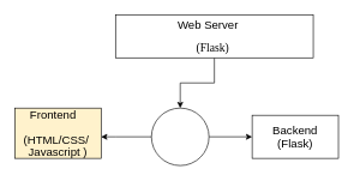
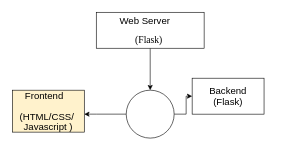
- <mxCell id="3" value="&lt;p class=&quot;MsoNormal&quot;&gt;&lt;span style=&quot;font-size:12.0pt;line-height:107%;font-family:&lt;br/&gt;&amp;quot;Times New Roman&amp;quot;,serif&quot;&gt;&amp;nbsp; Web Server&amp;nbsp;&amp;nbsp;&amp;nbsp;&amp;nbsp; &lt;/span&gt;&lt;span style=&quot;font-family: &amp;quot;Times New Roman&amp;quot;, serif; font-size: 12pt; background-color: initial;&quot;&gt;&amp;nbsp;&lt;/span&gt;&lt;/p&gt;&lt;p class=&quot;MsoNormal&quot;&gt;&lt;span style=&quot;font-family: &amp;quot;Times New Roman&amp;quot;, serif; font-size: 12pt; background-color: initial;&quot;&gt;(Flask)&amp;nbsp;&lt;/span&gt;&lt;/p&gt;" style="rounded=0;whiteSpace=wrap;html=1;" vertex="1" parent="1"><mxGeometry x="160" y="20" width="275" height="60" as="geometry" /></mxCell>
+ <mxCell id="3" value="&lt;p class=&quot;MsoNormal&quot;&gt;&lt;span style=&quot;font-size:12.0pt;line-height:107%;font-family:&lt;br/&gt;&amp;quot;Times New Roman&amp;quot;,serif&quot;&gt;&amp;nbsp; Web Server&amp;nbsp;&amp;nbsp;&amp;nbsp;&amp;nbsp; &lt;/span&gt;&lt;span style=&quot;font-family: &amp;quot;Times New Roman&amp;quot;, serif; font-size: 12pt; background-color: initial;&quot;&gt;&amp;nbsp;&lt;/span&gt;&lt;/p&gt;&lt;p class=&quot;MsoNormal&quot;&gt;&lt;span style=&quot;font-family: &amp;quot;Times New Roman&amp;quot;, serif; font-size: 12pt; background-color: initial;&quot;&gt;(Flask)&amp;nbsp;&lt;/span&gt;&lt;/p&gt;" style="rounded=0;whiteSpace=wrap;html=1;" vertex="1" parent="1"><mxGeometry x="160" y="20" width="180" height="60" as="geometry" /></mxCell>
- <mxCell id="8" value="&lt;span style=&quot;font-size:12.0pt;line-height:107%;&lt;br/&gt;font-family:&amp;quot;Times New Roman&amp;quot;,serif;mso-fareast-font-family:Calibri;mso-fareast-theme-font:&lt;br/&gt;minor-latin;mso-ansi-language:#0C00;mso-fareast-language:EN-US;mso-bidi-language:&lt;br/&gt;AR-SA&quot;&gt;Backend&lt;/span&gt;&lt;div&gt;&lt;span style=&quot;font-size:12.0pt;line-height:107%;&lt;br/&gt;font-family:&amp;quot;Times New Roman&amp;quot;,serif;mso-fareast-font-family:Calibri;mso-fareast-theme-font:&lt;br/&gt;minor-latin;mso-ansi-language:#0C00;mso-fareast-language:EN-US;mso-bidi-language:&lt;br/&gt;AR-SA&quot;&gt;&lt;span style=&quot;font-size: 12pt; line-height: 107%;&quot;&gt;(Flask)&lt;/span&gt;&lt;br&gt;&lt;/span&gt;&lt;/div&gt;" style="whiteSpace=wrap;html=1;rounded=0;" vertex="1" parent="1"><mxGeometry x="350" y="160" width="120" height="60" as="geometry" /></mxCell>
+ <mxCell id="8" value="&lt;span style=&quot;font-size:12.0pt;line-height:107%;&lt;br/&gt;font-family:&amp;quot;Times New Roman&amp;quot;,serif;mso-fareast-font-family:Calibri;mso-fareast-theme-font:&lt;br/&gt;minor-latin;mso-ansi-language:#0C00;mso-fareast-language:EN-US;mso-bidi-language:&lt;br/&gt;AR-SA&quot;&gt;Backend&lt;/span&gt;&lt;div&gt;&lt;span style=&quot;font-size:12.0pt;line-height:107%;&lt;br/&gt;font-family:&amp;quot;Times New Roman&amp;quot;,serif;mso-fareast-font-family:Calibri;mso-fareast-theme-font:&lt;br/&gt;minor-latin;mso-ansi-language:#0C00;mso-fareast-language:EN-US;mso-bidi-language:&lt;br/&gt;AR-SA&quot;&gt;&lt;span style=&quot;font-size: 12pt; line-height: 107%;&quot;&gt;(Flask)&lt;/span&gt;&lt;br&gt;&lt;/span&gt;&lt;/div&gt;" style="whiteSpace=wrap;html=1;rounded=0;" vertex="1" parent="1"><mxGeometry x="320" y="130" width="120" height="60" as="geometry" /></mxCell>
